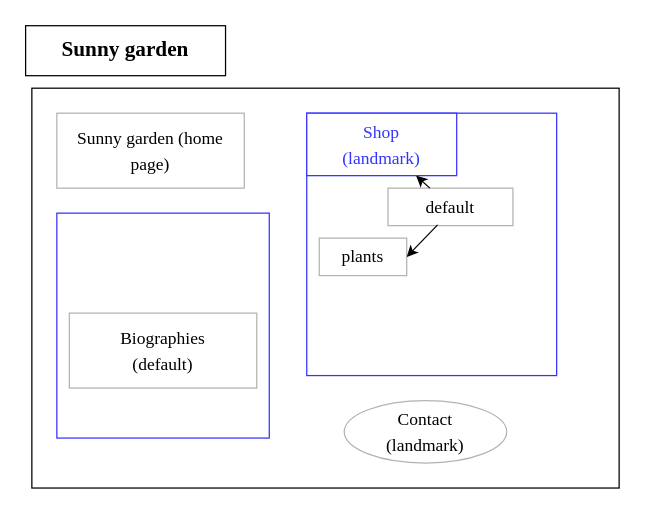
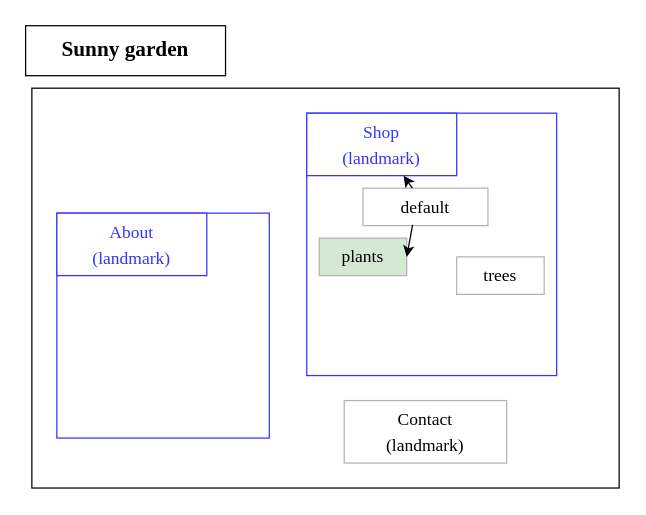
- <mxCell id="4" value="&lt;font style=&quot;font-size: 14px&quot;&gt;Sunny garden (home page)&lt;/font&gt;" style="rounded=0;whiteSpace=wrap;html=1;fontFamily=Verdana;fontSize=17;align=center;strokeColor=#B3B3B3;" vertex="1" parent="1"><mxGeometry x="45" y="90" width="150" height="60" as="geometry" /></mxCell>
- <mxCell id="10" value="&lt;font style=&quot;font-size: 14px&quot;&gt;default&lt;br&gt;&lt;/font&gt;" style="rounded=0;whiteSpace=wrap;html=1;fontFamily=Verdana;fontSize=17;align=center;strokeColor=#B3B3B3;" vertex="1" parent="1"><mxGeometry x="310" y="150" width="100" height="30" as="geometry" /></mxCell>
+ <mxCell id="10" value="&lt;font style=&quot;font-size: 14px&quot;&gt;default&lt;br&gt;&lt;/font&gt;" style="rounded=0;whiteSpace=wrap;html=1;fontFamily=Verdana;fontSize=17;align=center;strokeColor=#B3B3B3;" vertex="1" parent="1"><mxGeometry x="290" y="150" width="100" height="30" as="geometry" /></mxCell>
+ <mxCell id="6" value="&lt;font style=&quot;font-size: 14px&quot; color=&quot;#3333ff&quot;&gt;About&lt;br&gt;(landmark)&lt;br&gt;&lt;/font&gt;" style="rounded=0;whiteSpace=wrap;html=1;fontFamily=Verdana;fontSize=17;align=center;strokeColor=#3333FF;" vertex="1" parent="1"><mxGeometry x="45" y="170" width="120" height="50" as="geometry" /></mxCell>
- <mxCell id="11" value="&lt;font style=&quot;font-size: 14px&quot;&gt;plants&lt;br&gt;&lt;/font&gt;" style="rounded=0;whiteSpace=wrap;html=1;fontFamily=Verdana;fontSize=17;align=center;strokeColor=#B3B3B3;" vertex="1" parent="1"><mxGeometry x="255" y="190" width="70" height="30" as="geometry" /></mxCell>
+ <mxCell id="11" value="&lt;font style=&quot;font-size: 14px&quot;&gt;plants&lt;br&gt;&lt;/font&gt;" style="rounded=0;whiteSpace=wrap;html=1;fontFamily=Verdana;fontSize=17;align=center;strokeColor=#B3B3B3;fillColor=#d5e8d4;" vertex="1" parent="1"><mxGeometry x="255" y="190" width="70" height="30" as="geometry" /></mxCell>
+ <mxCell id="12" value="&lt;font style=&quot;font-size: 14px&quot;&gt;trees&lt;br&gt;&lt;/font&gt;" style="rounded=0;whiteSpace=wrap;html=1;fontFamily=Verdana;fontSize=17;align=center;strokeColor=#B3B3B3;" vertex="1" parent="1"><mxGeometry x="365" y="205" width="70" height="30" as="geometry" /></mxCell>
- <mxCell id="7" value="&lt;font style=&quot;font-size: 14px&quot;&gt;Biographies&lt;br&gt;(default)&lt;br&gt;&lt;/font&gt;" style="rounded=0;whiteSpace=wrap;html=1;fontFamily=Verdana;fontSize=17;align=center;strokeColor=#B3B3B3;" vertex="1" parent="1"><mxGeometry x="55" y="250" width="150" height="60" as="geometry" /></mxCell>
- <mxCell id="15" value="&lt;font style=&quot;font-size: 14px&quot;&gt;Contact&lt;br&gt;(landmark)&lt;br&gt;&lt;/font&gt;" style="ellipse;whiteSpace=wrap;html=1;fontFamily=Verdana;fontSize=17;align=center;strokeColor=#B3B3B3;" vertex="1" parent="1"><mxGeometry x="275" y="320" width="130" height="50" as="geometry" /></mxCell>
+ <mxCell id="15" value="&lt;font style=&quot;font-size: 14px&quot;&gt;Contact&lt;br&gt;(landmark)&lt;br&gt;&lt;/font&gt;" style="rounded=0;whiteSpace=wrap;html=1;fontFamily=Verdana;fontSize=17;align=center;strokeColor=#B3B3B3;" vertex="1" parent="1"><mxGeometry x="275" y="320" width="130" height="50" as="geometry" /></mxCell>
